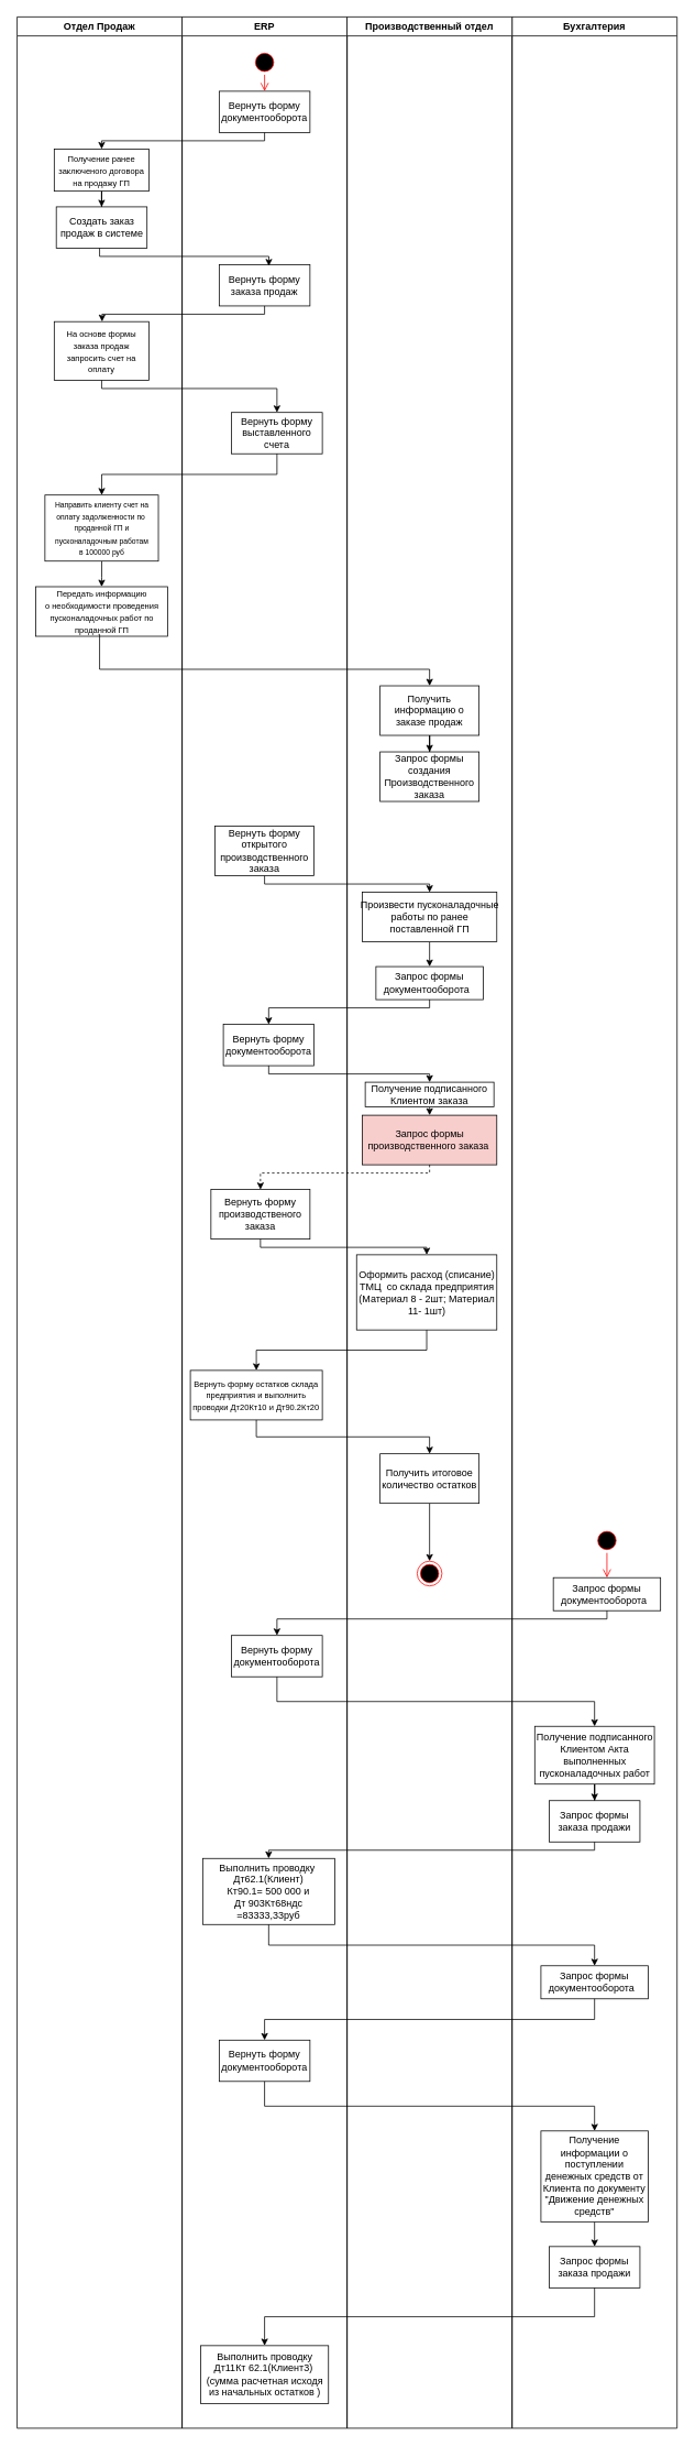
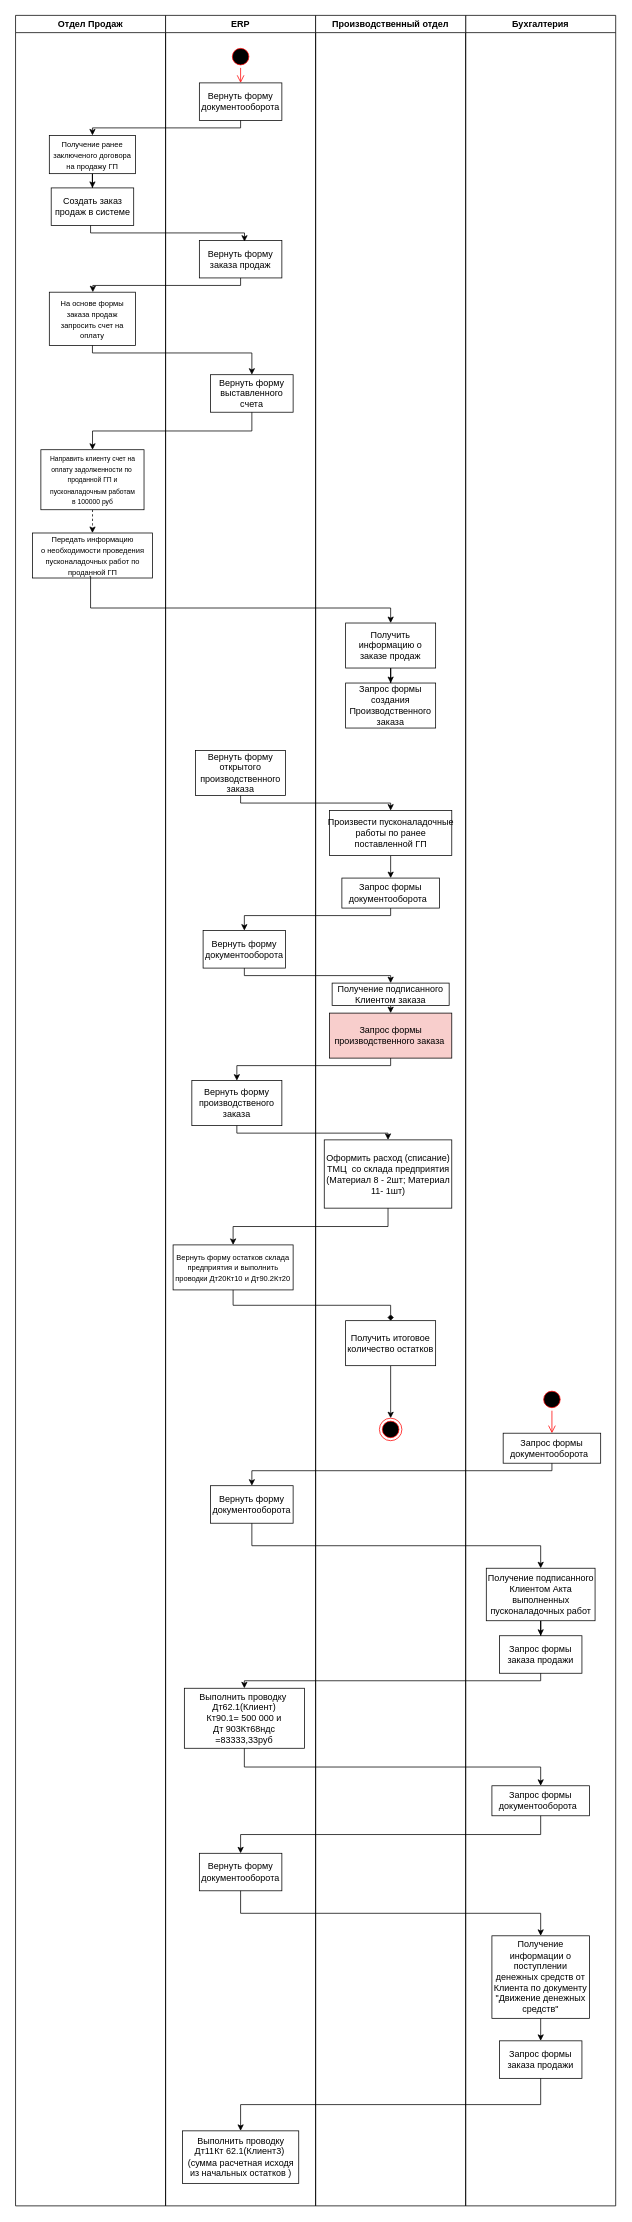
- <mxCell id="7" value="" style="edgeStyle=orthogonalEdgeStyle;rounded=0;orthogonalLoop=1;jettySize=auto;html=1;" edge="1" parent="2" source="8" target="9"><mxGeometry relative="1" as="geometry" /></mxCell>
+ <mxCell id="7" value="" style="edgeStyle=orthogonalEdgeStyle;rounded=0;orthogonalLoop=1;jettySize=auto;html=1;dashed=1;" edge="1" parent="2" source="8" target="9"><mxGeometry relative="1" as="geometry" /></mxCell>
- <mxCell id="55" style="edgeStyle=orthogonalEdgeStyle;rounded=0;orthogonalLoop=1;jettySize=auto;html=1;exitX=0.5;exitY=1;exitDx=0;exitDy=0;entryX=0.5;entryY=0;entryDx=0;entryDy=0;dashed=1;" edge="1" parent="1" source="46" target="14"><mxGeometry relative="1" as="geometry"><Array as="points"><mxPoint x="520" y="1420" /><mxPoint x="315" y="1420" /></Array></mxGeometry></mxCell>
+ <mxCell id="55" style="edgeStyle=orthogonalEdgeStyle;rounded=0;orthogonalLoop=1;jettySize=auto;html=1;exitX=0.5;exitY=1;exitDx=0;exitDy=0;entryX=0.5;entryY=0;entryDx=0;entryDy=0;" edge="1" parent="1" source="46" target="14"><mxGeometry relative="1" as="geometry"><Array as="points"><mxPoint x="520" y="1420" /><mxPoint x="315" y="1420" /></Array></mxGeometry></mxCell>
- <mxCell id="58" style="edgeStyle=orthogonalEdgeStyle;rounded=0;orthogonalLoop=1;jettySize=auto;html=1;exitX=0.5;exitY=1;exitDx=0;exitDy=0;entryX=0.5;entryY=0;entryDx=0;entryDy=0;" edge="1" parent="1" source="15" target="49"><mxGeometry relative="1" as="geometry" /></mxCell>
+ <mxCell id="58" style="edgeStyle=orthogonalEdgeStyle;rounded=0;orthogonalLoop=1;jettySize=auto;html=1;exitX=0.5;exitY=1;exitDx=0;exitDy=0;entryX=0.5;entryY=0;entryDx=0;entryDy=0;endArrow=diamond;" edge="1" parent="1" source="15" target="49"><mxGeometry relative="1" as="geometry" /></mxCell>
